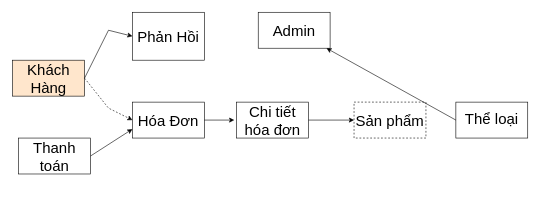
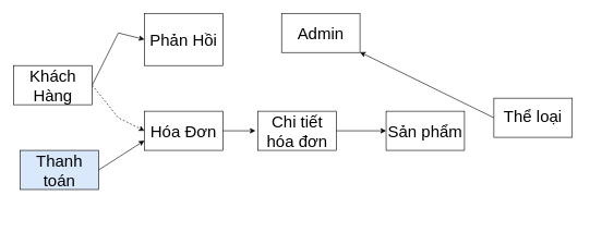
- <mxCell id="5" value="&lt;font style=&quot;font-size: 25px;&quot;&gt;Khách Hàng&lt;/font&gt;" style="rounded=0;whiteSpace=wrap;html=1;fillColor=#ffe6cc;" vertex="1" parent="1"><mxGeometry x="20" y="100" width="120" height="60" as="geometry" /></mxCell>
+ <mxCell id="5" value="&lt;font style=&quot;font-size: 25px;&quot;&gt;Khách Hàng&lt;/font&gt;" style="rounded=0;whiteSpace=wrap;html=1;" vertex="1" parent="1"><mxGeometry x="20" y="100" width="120" height="60" as="geometry" /></mxCell>
- <mxCell id="4" value="&lt;font style=&quot;font-size: 25px;&quot;&gt;Sản phẩm&lt;/font&gt;" style="rounded=0;whiteSpace=wrap;html=1;dashed=1;" vertex="1" parent="1"><mxGeometry x="590" y="170" width="120" height="60" as="geometry" /></mxCell>
+ <mxCell id="4" value="&lt;font style=&quot;font-size: 25px;&quot;&gt;Sản phẩm&lt;/font&gt;" style="rounded=0;whiteSpace=wrap;html=1;" vertex="1" parent="1"><mxGeometry x="590" y="170" width="120" height="60" as="geometry" /></mxCell>
- <mxCell id="3" value="&lt;p style=&quot;line-height: 140%;&quot;&gt;&lt;font style=&quot;font-size: 25px;&quot;&gt;Thể loại&lt;/font&gt;&lt;/p&gt;" style="rounded=0;whiteSpace=wrap;html=1;" vertex="1" parent="1"><mxGeometry x="760" y="170" width="120" height="60" as="geometry" /></mxCell>
+ <mxCell id="3" value="&lt;p style=&quot;line-height: 140%;&quot;&gt;&lt;font style=&quot;font-size: 25px;&quot;&gt;Thể loại&lt;/font&gt;&lt;/p&gt;" style="rounded=0;whiteSpace=wrap;html=1;" vertex="1" parent="1"><mxGeometry x="755" y="150" width="120" height="60" as="geometry" /></mxCell>
- <mxCell id="14" value="&lt;font style=&quot;font-size: 25px;&quot;&gt;Thanh toán&lt;/font&gt;" style="rounded=0;whiteSpace=wrap;html=1;" vertex="1" parent="1"><mxGeometry x="30" y="230" width="120" height="60" as="geometry" /></mxCell>
+ <mxCell id="14" value="&lt;font style=&quot;font-size: 25px;&quot;&gt;Thanh toán&lt;/font&gt;" style="rounded=0;whiteSpace=wrap;html=1;fillColor=#dae8fc;" vertex="1" parent="1"><mxGeometry x="30" y="230" width="120" height="60" as="geometry" /></mxCell>
